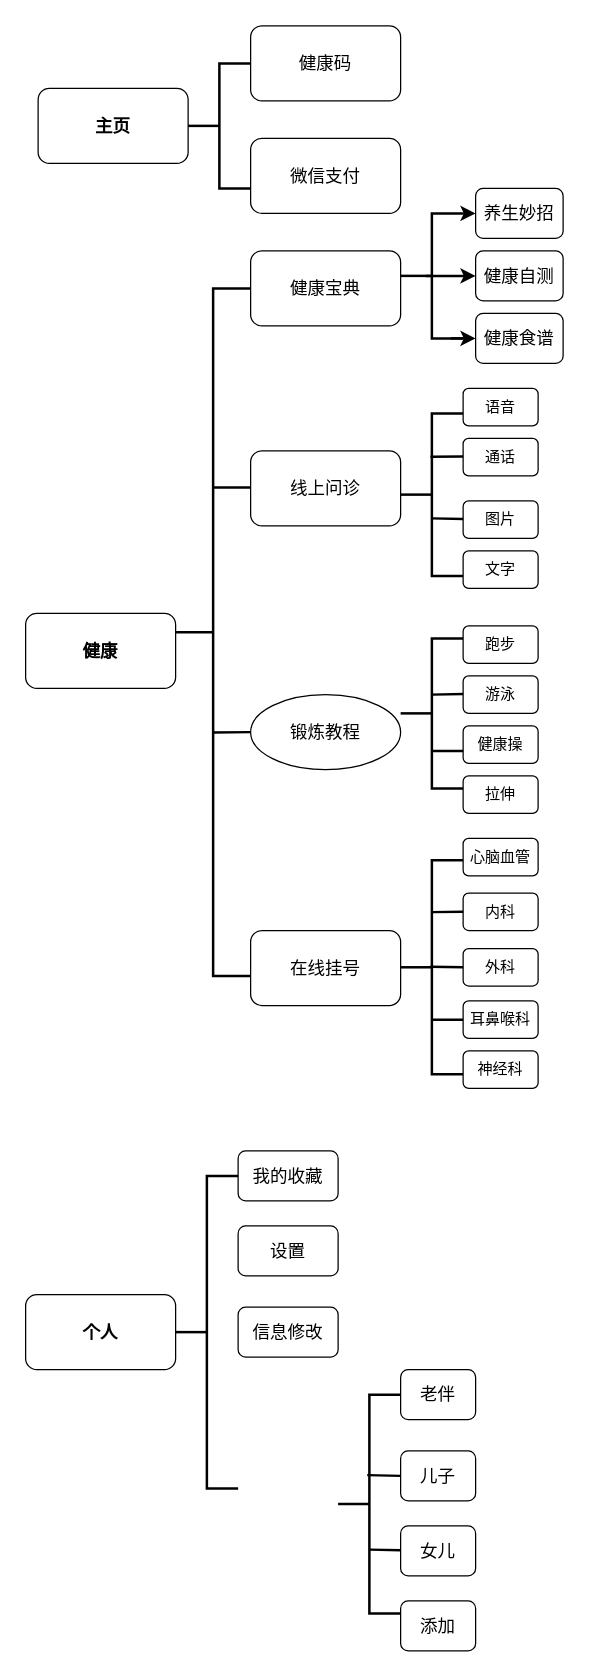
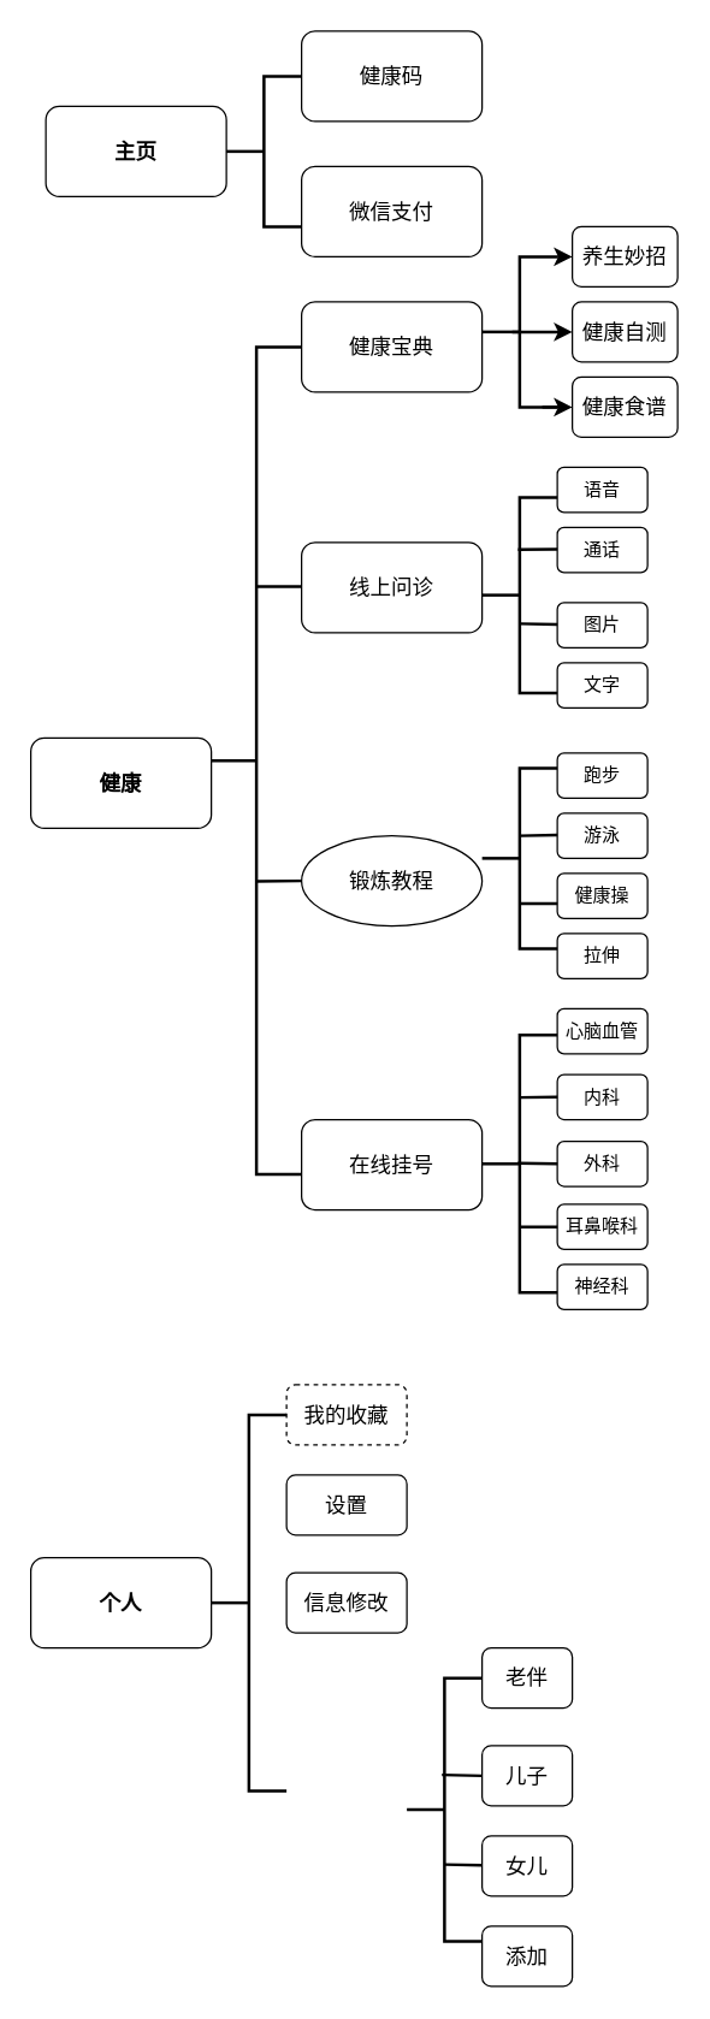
- <mxCell id="47" value="我的收藏" style="rounded=1;whiteSpace=wrap;html=1;fontFamily=Helvetica;fontSize=14;" vertex="1" parent="1"><mxGeometry x="190" y="920" width="80" height="40" as="geometry" /></mxCell>
+ <mxCell id="47" value="我的收藏" style="rounded=1;whiteSpace=wrap;html=1;fontFamily=Helvetica;fontSize=14;dashed=1;" vertex="1" parent="1"><mxGeometry x="190" y="920" width="80" height="40" as="geometry" /></mxCell>
